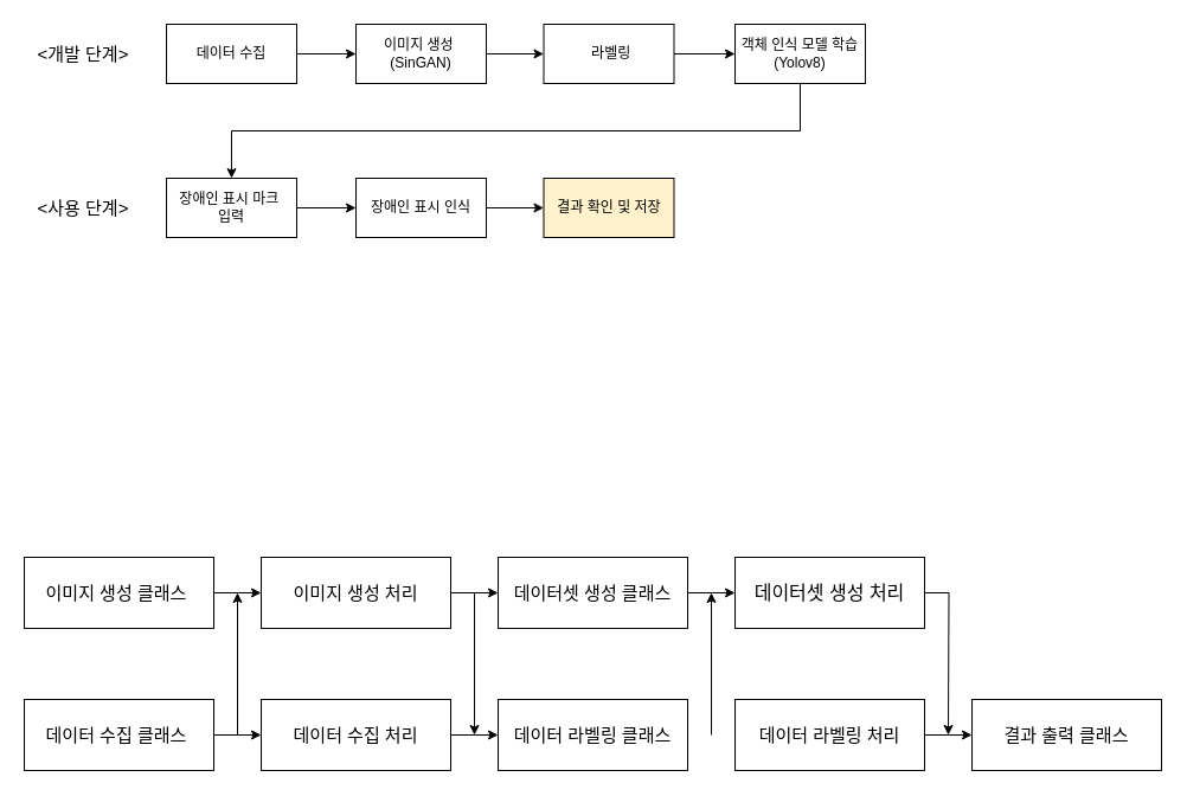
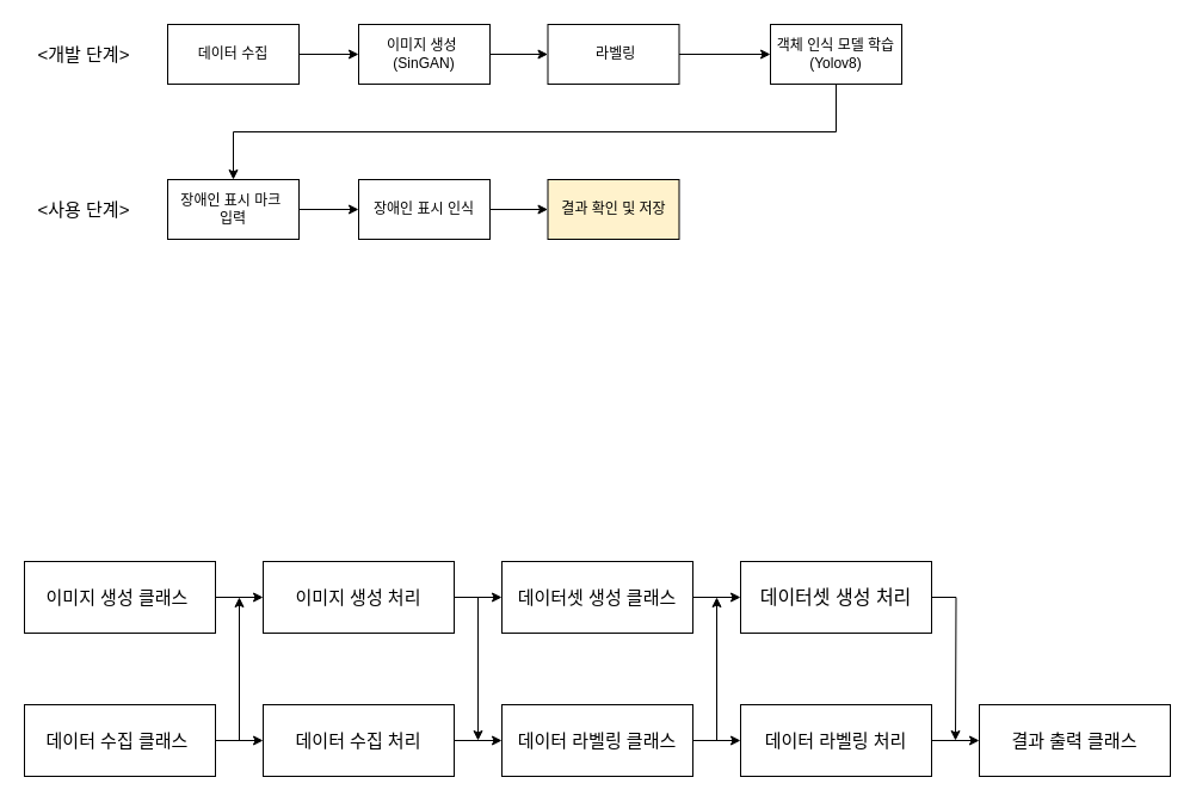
- <mxCell id="9" value="객체 인식 모델 학습&lt;br&gt;(Yolov8)" style="html=1;whiteSpace=wrap;" vertex="1" parent="1"><mxGeometry x="620" y="20" width="110" height="50" as="geometry" /></mxCell>
+ <mxCell id="9" value="객체 인식 모델 학습&lt;br&gt;(Yolov8)" style="html=1;whiteSpace=wrap;" vertex="1" parent="1"><mxGeometry x="645" y="20" width="110" height="50" as="geometry" /></mxCell>
+ <mxCell id="28" style="edgeStyle=orthogonalEdgeStyle;rounded=0;orthogonalLoop=1;jettySize=auto;html=1;entryX=0;entryY=0.5;entryDx=0;entryDy=0;" edge="1" parent="1" source="29" target="34"><mxGeometry relative="1" as="geometry" /></mxCell>
